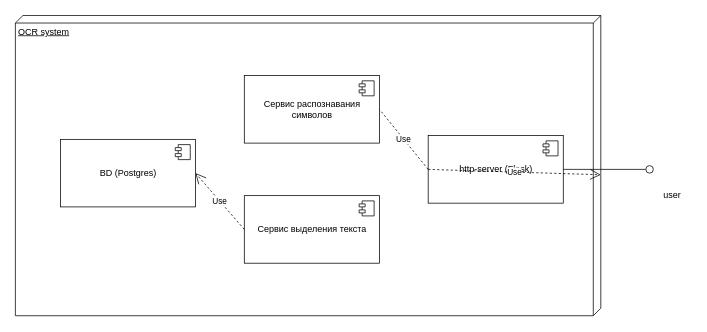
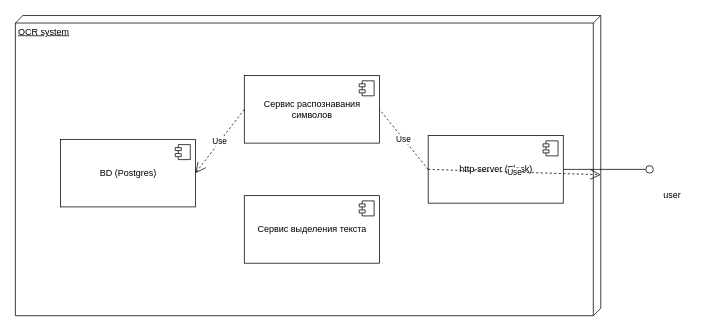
+ <mxCell id="17" value="Use" style="endArrow=open;endSize=12;dashed=1;html=1;rounded=0;entryX=1;entryY=0.5;entryDx=0;entryDy=0;exitX=0;exitY=0.5;exitDx=0;exitDy=0;" edge="1" parent="1" source="9" target="5"><mxGeometry width="160" relative="1" as="geometry"><mxPoint x="335" y="315" as="sourcePoint" /><mxPoint x="270" y="240" as="targetPoint" /></mxGeometry></mxCell>
- <mxCell id="16" value="Use" style="endArrow=open;endSize=12;dashed=1;html=1;rounded=0;entryX=1;entryY=0.5;entryDx=0;entryDy=0;exitX=0;exitY=0.5;exitDx=0;exitDy=0;" edge="1" parent="1" source="7" target="5"><mxGeometry width="160" relative="1" as="geometry"><mxPoint x="580" y="235" as="sourcePoint" /><mxPoint x="515" y="315" as="targetPoint" /></mxGeometry></mxCell>
